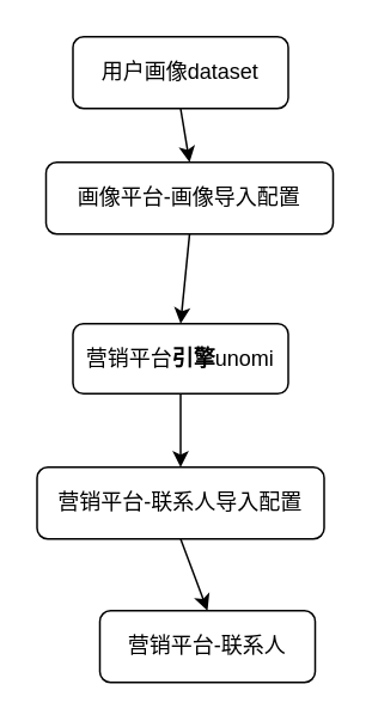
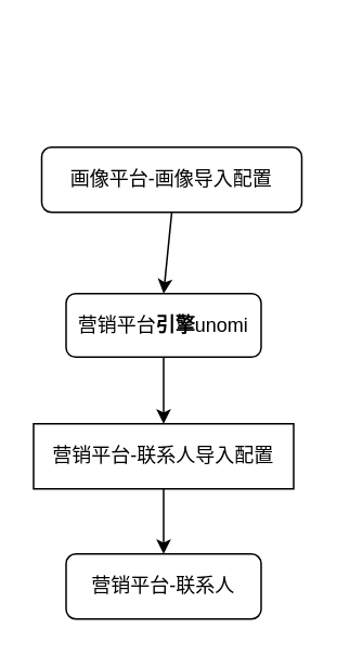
- <mxCell id="3" value="用户画像dataset" style="rounded=1;whiteSpace=wrap;html=1;" vertex="1" parent="1"><mxGeometry x="40" y="20" width="120" height="40" as="geometry" /></mxCell>
- <mxCell id="2" style="edgeStyle=none;rounded=0;orthogonalLoop=1;jettySize=auto;html=1;exitX=0.5;exitY=1;exitDx=0;exitDy=0;entryX=0.5;entryY=0;entryDx=0;entryDy=0;" edge="1" parent="1" source="3" target="5"><mxGeometry relative="1" as="geometry" /></mxCell>
- <mxCell id="10" value="营销平台-联系人导入配置" style="rounded=1;whiteSpace=wrap;html=1;" vertex="1" parent="1"><mxGeometry x="20" y="260" width="160" height="40" as="geometry" /></mxCell>
+ <mxCell id="10" value="营销平台-联系人导入配置" style="whiteSpace=wrap;html=1;rounded=0;" vertex="1" parent="1"><mxGeometry x="20" y="260" width="160" height="40" as="geometry" /></mxCell>
- <mxCell id="8" value="营销平台-联系人" style="rounded=1;whiteSpace=wrap;html=1;" vertex="1" parent="1"><mxGeometry x="55" y="340" width="120" height="40" as="geometry" /></mxCell>
+ <mxCell id="8" value="营销平台-联系人" style="rounded=1;whiteSpace=wrap;html=1;" vertex="1" parent="1"><mxGeometry x="40" y="340" width="120" height="40" as="geometry" /></mxCell>
